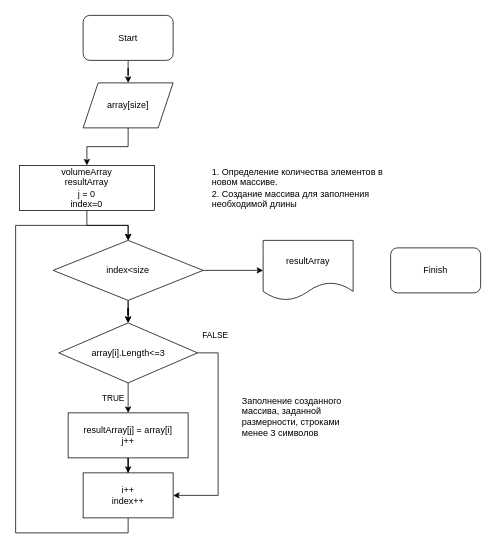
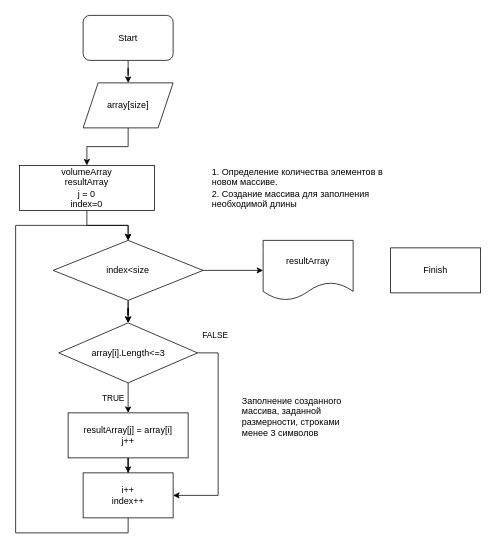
- <mxCell id="22" value="Finish" style="rounded=1;whiteSpace=wrap;html=1;" vertex="1" parent="1"><mxGeometry x="520" y="330" width="120" height="60" as="geometry" /></mxCell>
+ <mxCell id="22" value="Finish" style="whiteSpace=wrap;html=1;rounded=0;" vertex="1" parent="1"><mxGeometry x="520" y="330" width="120" height="60" as="geometry" /></mxCell>
